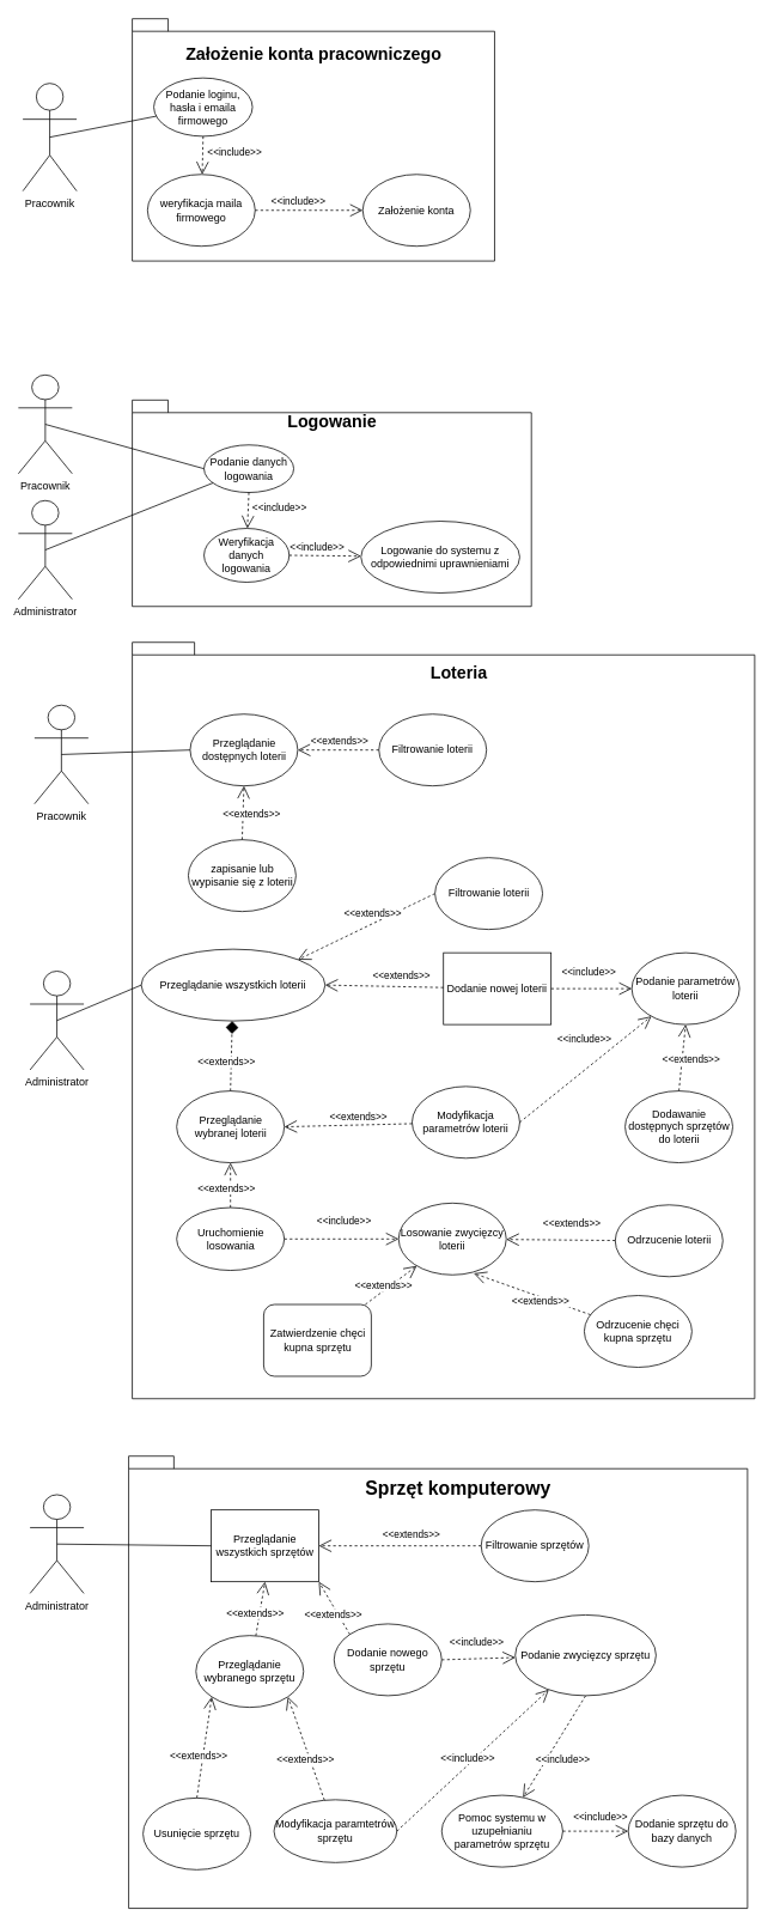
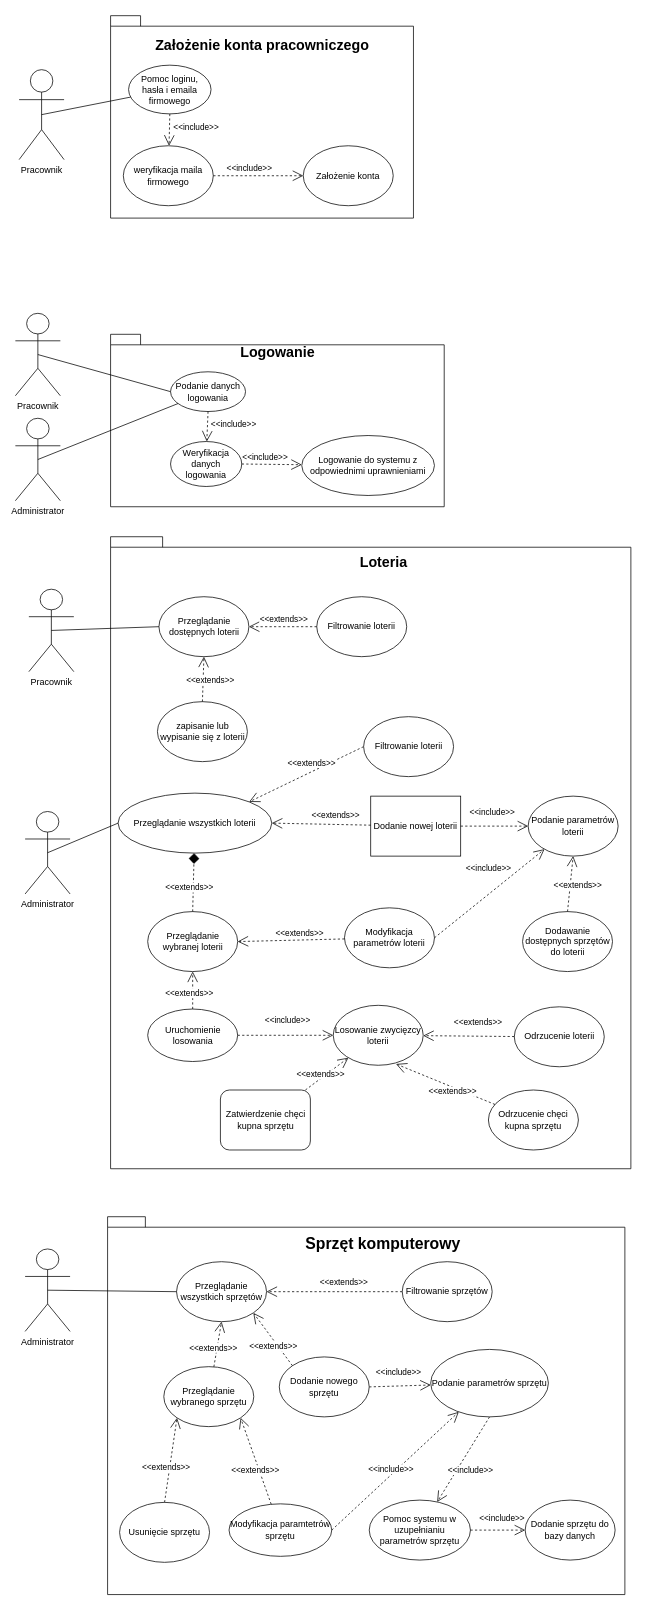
- <mxCell id="16" value="Podanie loginu, hasła i emaila firmowego" style="ellipse;whiteSpace=wrap;html=1;" parent="1" vertex="1"><mxGeometry x="171" y="86" width="110" height="65" as="geometry" /></mxCell>
+ <mxCell id="16" value="Pomoc loginu, hasła i emaila firmowego" style="ellipse;whiteSpace=wrap;html=1;" parent="1" vertex="1"><mxGeometry x="171" y="86" width="110" height="65" as="geometry" /></mxCell>
- <mxCell id="62" value="Odrzucenie chęci kupna sprzętu" style="ellipse;whiteSpace=wrap;html=1;" parent="1" vertex="1"><mxGeometry x="651" y="1443" width="120" height="80" as="geometry" /></mxCell>
+ <mxCell id="62" value="Odrzucenie chęci kupna sprzętu" style="ellipse;whiteSpace=wrap;html=1;" parent="1" vertex="1"><mxGeometry x="651" y="1453" width="120" height="80" as="geometry" /></mxCell>
- <mxCell id="30" value="Przeglądanie wszystkich sprzętów" style="whiteSpace=wrap;html=1;rounded=0;" parent="1" vertex="1"><mxGeometry x="235" y="1682" width="120" height="80" as="geometry" /></mxCell>
+ <mxCell id="30" value="Przeglądanie wszystkich sprzętów" style="ellipse;whiteSpace=wrap;html=1;" parent="1" vertex="1"><mxGeometry x="235" y="1682" width="120" height="80" as="geometry" /></mxCell>
- <mxCell id="12" value="Podanie zwycięzcy sprzętu" style="ellipse;whiteSpace=wrap;html=1;" parent="1" vertex="1"><mxGeometry x="574" y="1799" width="157" height="90" as="geometry" /></mxCell>
+ <mxCell id="12" value="Podanie parametrów sprzętu" style="ellipse;whiteSpace=wrap;html=1;" parent="1" vertex="1"><mxGeometry x="574" y="1799" width="157" height="90" as="geometry" /></mxCell>
